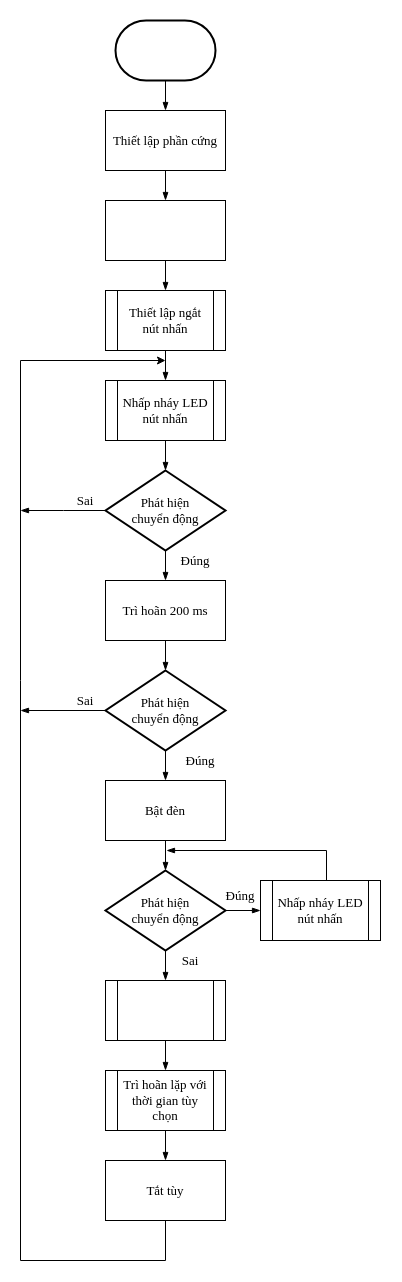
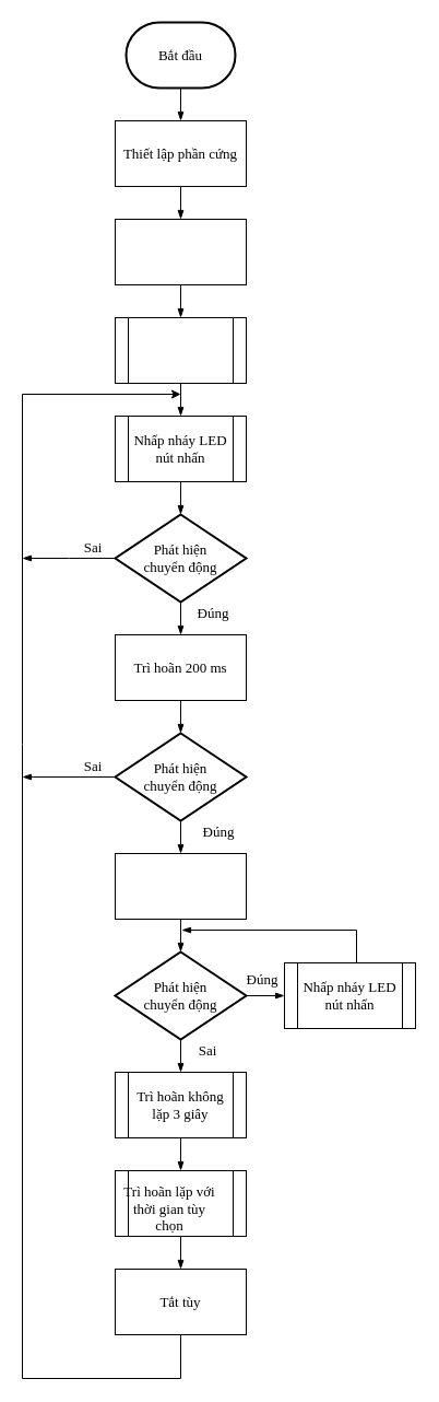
+ <mxCell id="4" value="Bắt đầu" style="text;html=1;strokeColor=none;fillColor=none;align=center;verticalAlign=middle;whiteSpace=wrap;rounded=0;fontFamily=Times New Roman;fontSize=13;" parent="1" vertex="1"><mxGeometry x="130" y="30" width="70" height="40" as="geometry" /></mxCell>
- <mxCell id="12" value="Thiết lập ngắt nút nhấn" style="text;html=1;strokeColor=none;fillColor=none;align=center;verticalAlign=middle;whiteSpace=wrap;rounded=0;fontFamily=Times New Roman;fontSize=13;" parent="1" vertex="1"><mxGeometry x="120" y="300" width="90" height="40" as="geometry" /></mxCell>
- <mxCell id="28" value="Bật đèn" style="text;html=1;strokeColor=none;fillColor=none;align=center;verticalAlign=middle;whiteSpace=wrap;rounded=0;fontFamily=Times New Roman;fontSize=13;" parent="1" vertex="1"><mxGeometry x="110" y="790" width="110" height="40" as="geometry" /></mxCell>
+ <mxCell id="38" value="Trì hoãn không lặp 3 giây" style="text;html=1;strokeColor=none;fillColor=none;align=center;verticalAlign=middle;whiteSpace=wrap;rounded=0;fontFamily=Times New Roman;fontSize=13;" parent="1" vertex="1"><mxGeometry x="120" y="990" width="90" height="40" as="geometry" /></mxCell>
- <mxCell id="41" value="Trì hoãn lặp với thời gian tùy chọn" style="text;html=1;strokeColor=none;fillColor=none;align=center;verticalAlign=middle;whiteSpace=wrap;rounded=0;fontFamily=Times New Roman;fontSize=13;" parent="1" vertex="1"><mxGeometry x="120" y="1080" width="90" height="40" as="geometry" /></mxCell>
+ <mxCell id="41" value="Trì hoãn lặp với thời gian tùy chọn" style="text;html=1;strokeColor=none;fillColor=none;align=center;verticalAlign=middle;whiteSpace=wrap;rounded=0;fontFamily=Times New Roman;fontSize=13;" parent="1" vertex="1"><mxGeometry x="110" y="1085" width="90" height="40" as="geometry" /></mxCell>
